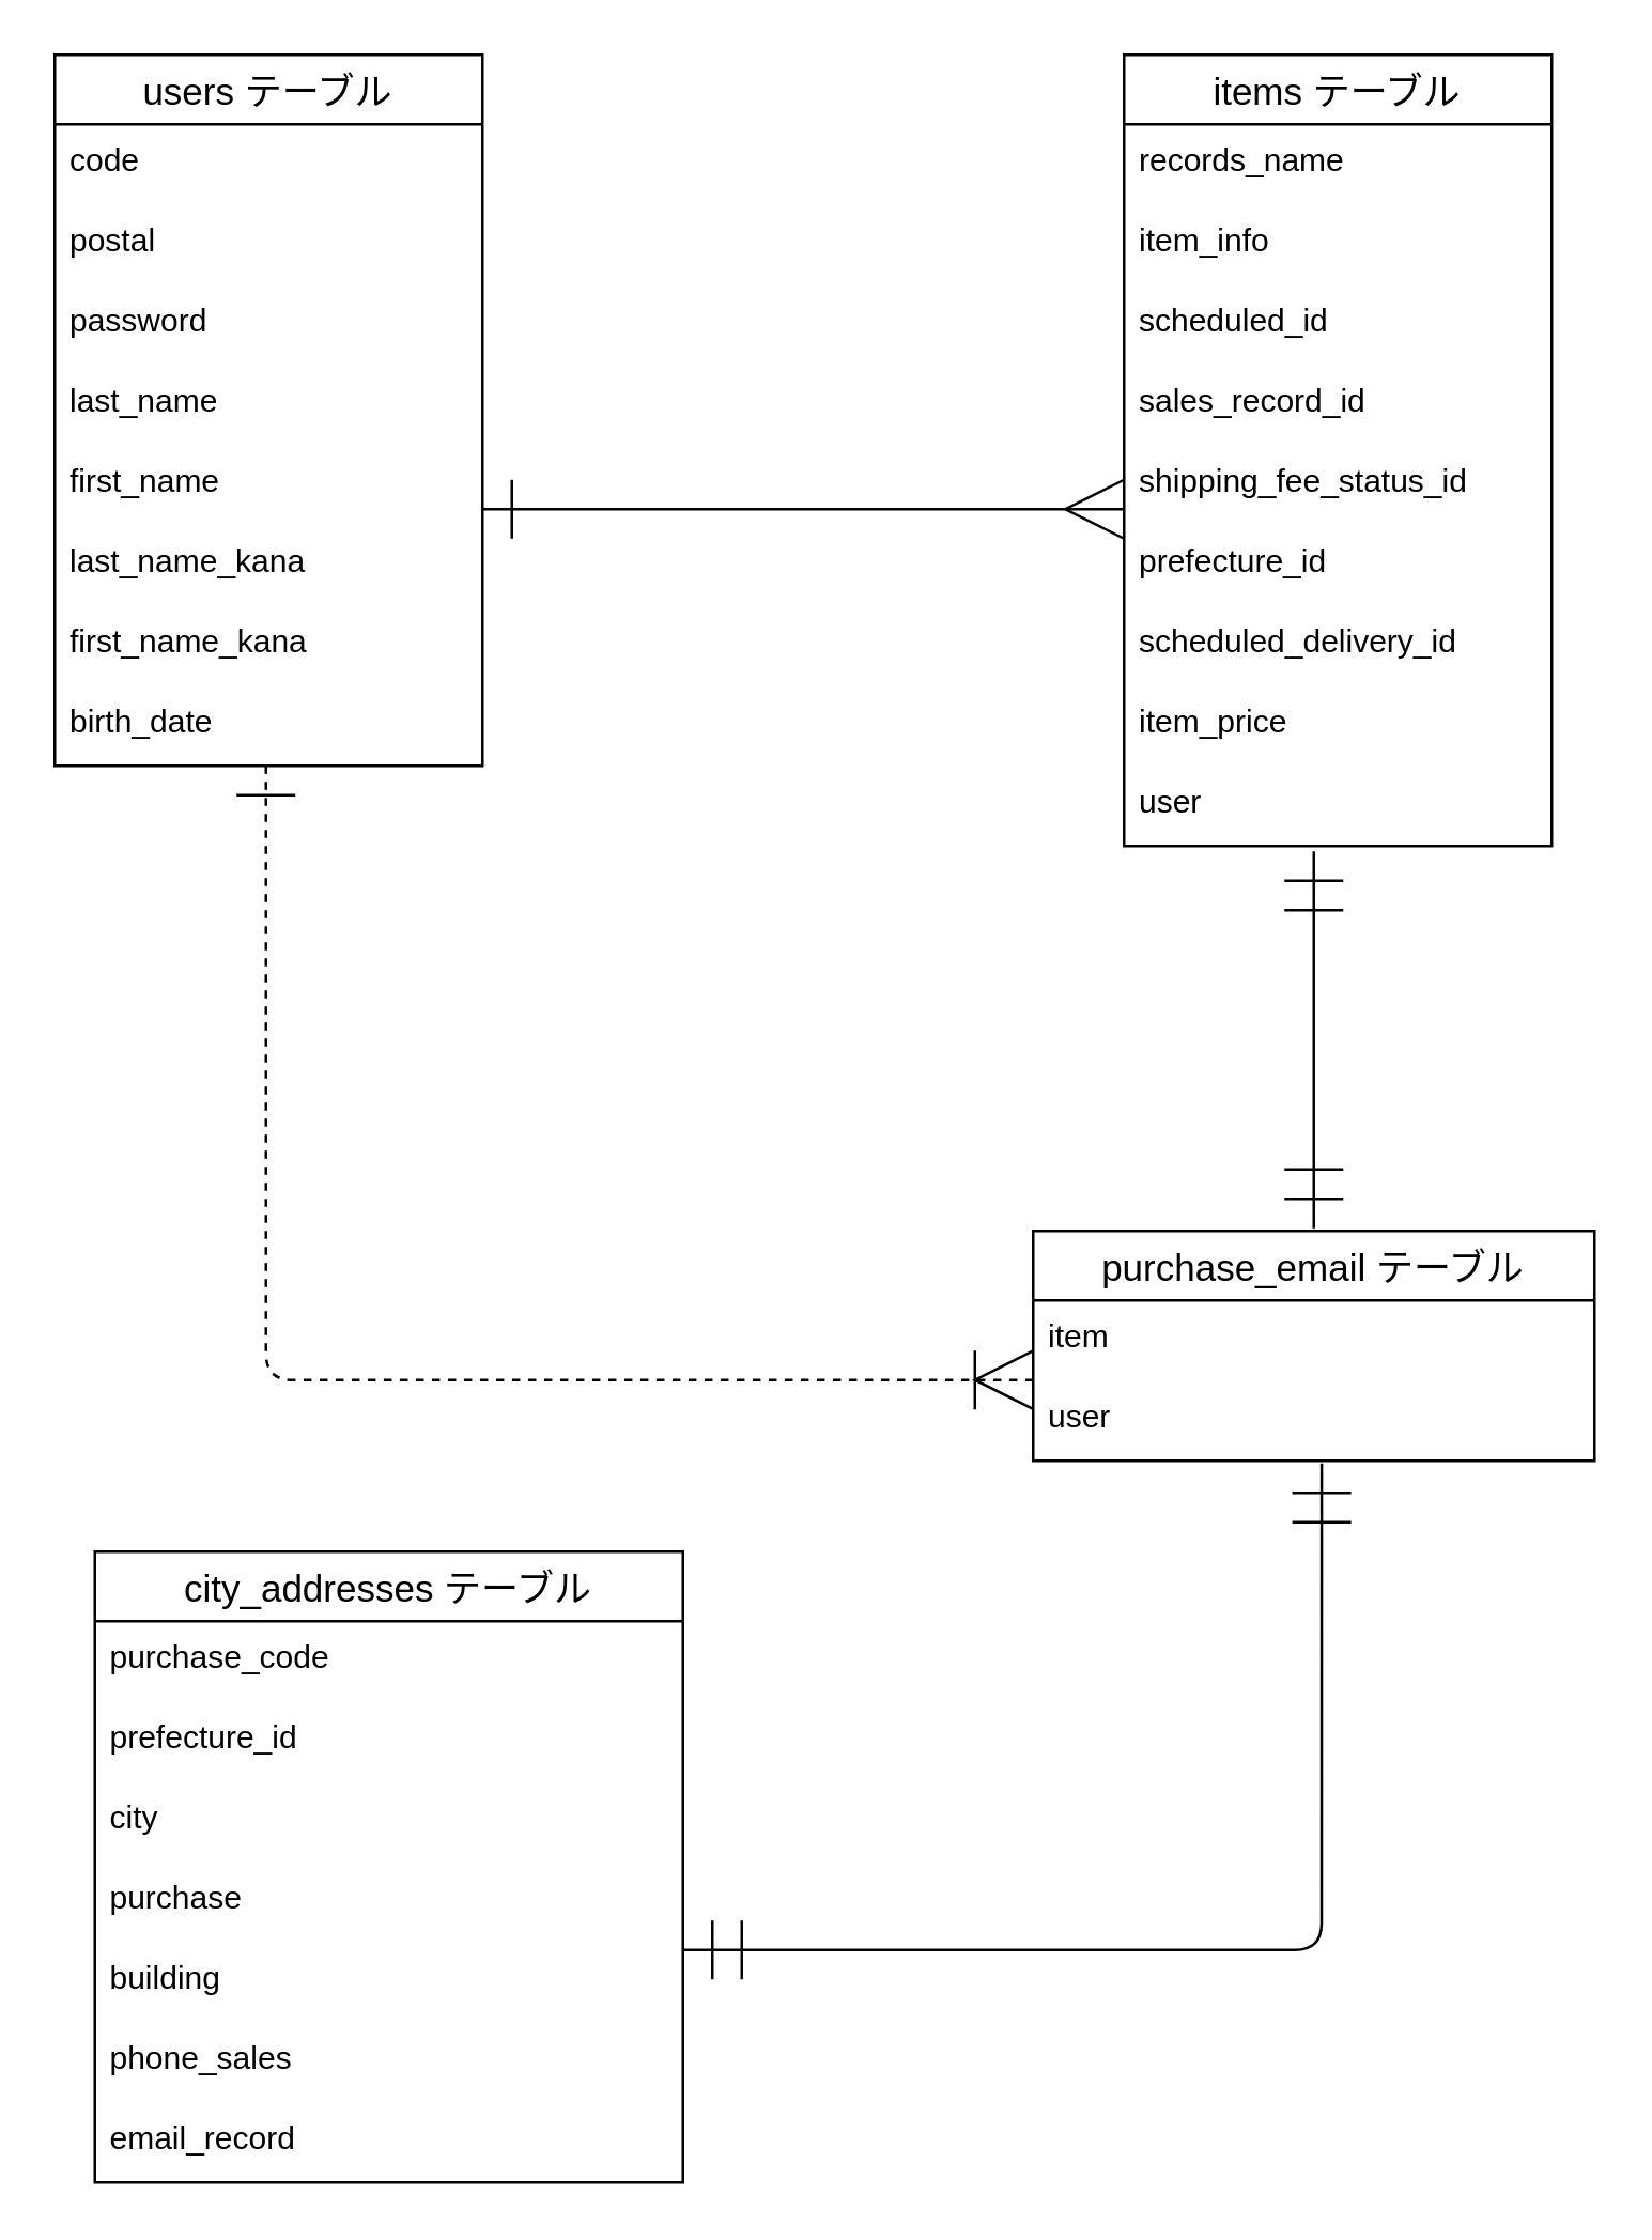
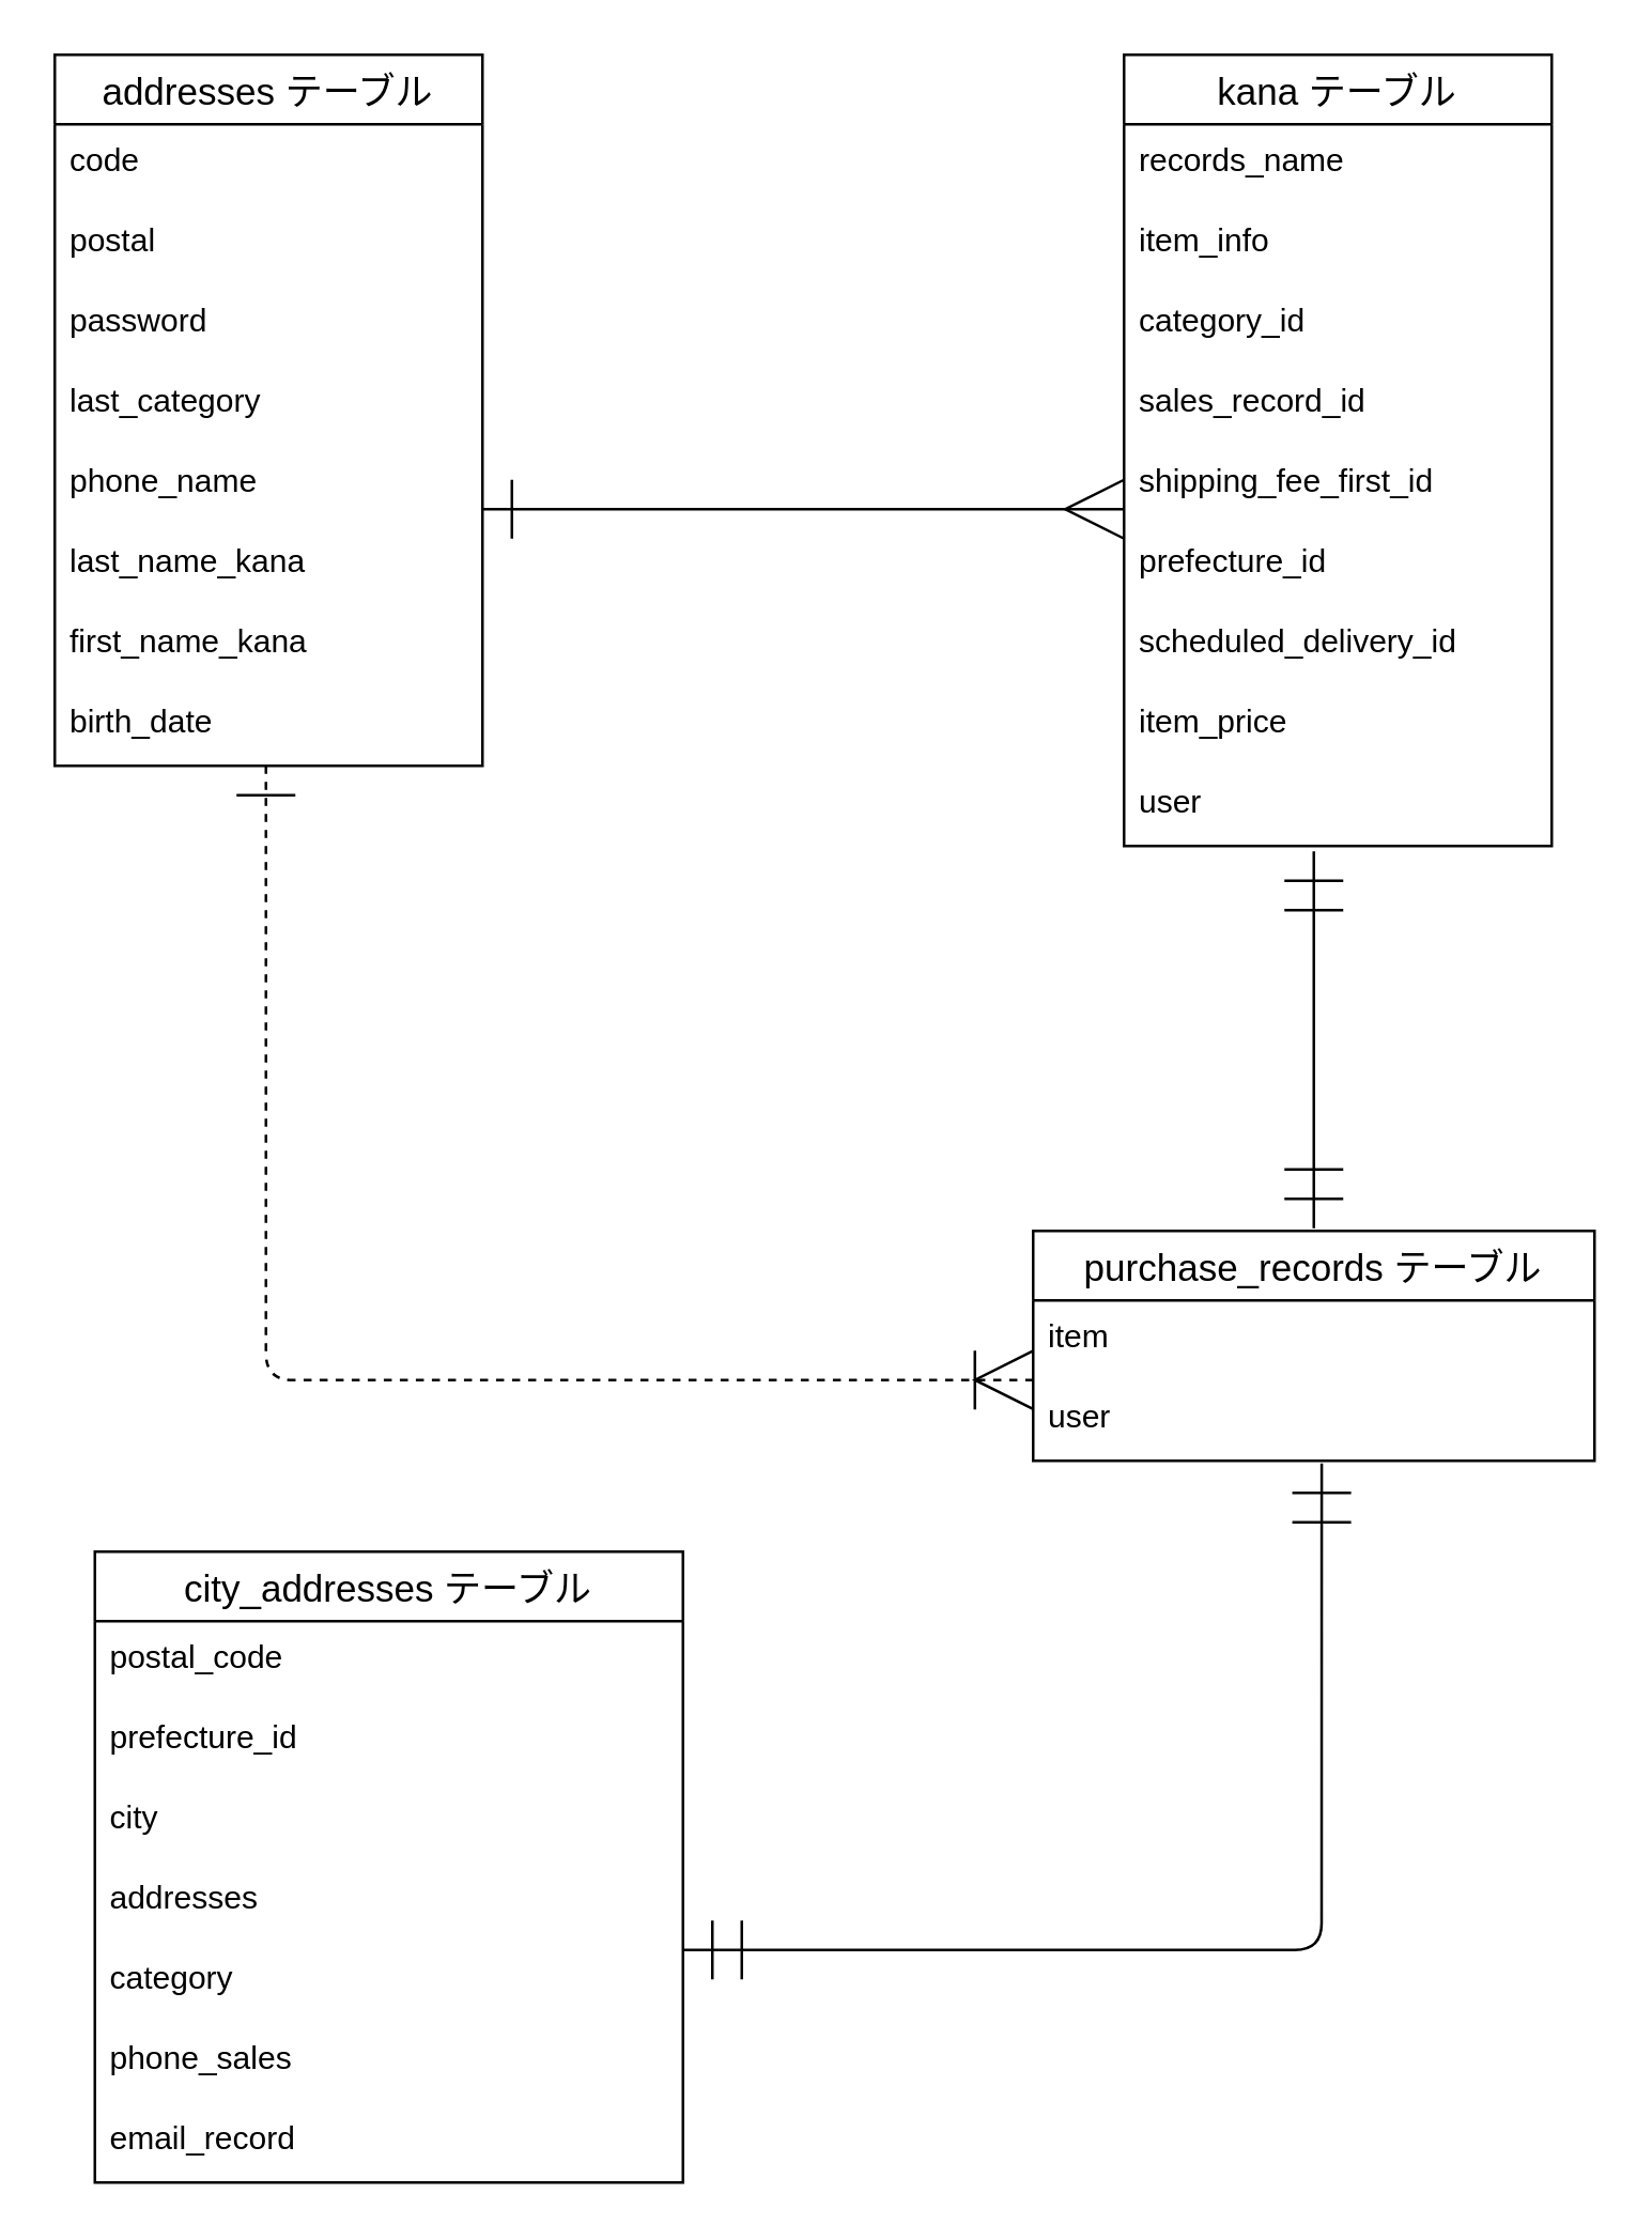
- <mxCell id="2" value="users テーブル" style="swimlane;fontStyle=0;childLayout=stackLayout;horizontal=1;startSize=26;horizontalStack=0;resizeParent=1;resizeParentMax=0;resizeLast=0;collapsible=1;marginBottom=0;align=center;fontSize=14;" parent="1" vertex="1"><mxGeometry x="20" y="20" width="160" height="266" as="geometry" /></mxCell>
+ <mxCell id="2" value="addresses テーブル" style="swimlane;fontStyle=0;childLayout=stackLayout;horizontal=1;startSize=26;horizontalStack=0;resizeParent=1;resizeParentMax=0;resizeLast=0;collapsible=1;marginBottom=0;align=center;fontSize=14;" parent="1" vertex="1"><mxGeometry x="20" y="20" width="160" height="266" as="geometry" /></mxCell>
- <mxCell id="11" value="items テーブル" style="swimlane;fontStyle=0;childLayout=stackLayout;horizontal=1;startSize=26;horizontalStack=0;resizeParent=1;resizeParentMax=0;resizeLast=0;collapsible=1;marginBottom=0;align=center;fontSize=14;" parent="1" vertex="1"><mxGeometry x="420" y="20" width="160" height="296" as="geometry" /></mxCell>
+ <mxCell id="11" value="kana テーブル" style="swimlane;fontStyle=0;childLayout=stackLayout;horizontal=1;startSize=26;horizontalStack=0;resizeParent=1;resizeParentMax=0;resizeLast=0;collapsible=1;marginBottom=0;align=center;fontSize=14;" parent="1" vertex="1"><mxGeometry x="420" y="20" width="160" height="296" as="geometry" /></mxCell>
- <mxCell id="14" value="scheduled_id" style="text;strokeColor=none;fillColor=none;spacingLeft=4;spacingRight=4;overflow=hidden;rotatable=0;points=[[0,0.5],[1,0.5]];portConstraint=eastwest;fontSize=12;" parent="11" vertex="1"><mxGeometry y="86" width="160" height="30" as="geometry" /></mxCell>
+ <mxCell id="14" value="category_id" style="text;strokeColor=none;fillColor=none;spacingLeft=4;spacingRight=4;overflow=hidden;rotatable=0;points=[[0,0.5],[1,0.5]];portConstraint=eastwest;fontSize=12;" parent="11" vertex="1"><mxGeometry y="86" width="160" height="30" as="geometry" /></mxCell>
- <mxCell id="6" value="last_name" style="text;strokeColor=none;fillColor=none;spacingLeft=4;spacingRight=4;overflow=hidden;rotatable=0;points=[[0,0.5],[1,0.5]];portConstraint=eastwest;fontSize=12;" parent="2" vertex="1"><mxGeometry y="116" width="160" height="30" as="geometry" /></mxCell>
+ <mxCell id="6" value="last_category" style="text;strokeColor=none;fillColor=none;spacingLeft=4;spacingRight=4;overflow=hidden;rotatable=0;points=[[0,0.5],[1,0.5]];portConstraint=eastwest;fontSize=12;" parent="2" vertex="1"><mxGeometry y="116" width="160" height="30" as="geometry" /></mxCell>
- <mxCell id="7" value="first_name" style="text;strokeColor=none;fillColor=none;spacingLeft=4;spacingRight=4;overflow=hidden;rotatable=0;points=[[0,0.5],[1,0.5]];portConstraint=eastwest;fontSize=12;" parent="2" vertex="1"><mxGeometry y="146" width="160" height="30" as="geometry" /></mxCell>
+ <mxCell id="7" value="phone_name" style="text;strokeColor=none;fillColor=none;spacingLeft=4;spacingRight=4;overflow=hidden;rotatable=0;points=[[0,0.5],[1,0.5]];portConstraint=eastwest;fontSize=12;" parent="2" vertex="1"><mxGeometry y="146" width="160" height="30" as="geometry" /></mxCell>
- <mxCell id="16" value="shipping_fee_status_id" style="text;strokeColor=none;fillColor=none;spacingLeft=4;spacingRight=4;overflow=hidden;rotatable=0;points=[[0,0.5],[1,0.5]];portConstraint=eastwest;fontSize=12;" parent="11" vertex="1"><mxGeometry y="146" width="160" height="30" as="geometry" /></mxCell>
+ <mxCell id="16" value="shipping_fee_first_id" style="text;strokeColor=none;fillColor=none;spacingLeft=4;spacingRight=4;overflow=hidden;rotatable=0;points=[[0,0.5],[1,0.5]];portConstraint=eastwest;fontSize=12;" parent="11" vertex="1"><mxGeometry y="146" width="160" height="30" as="geometry" /></mxCell>
- <mxCell id="32" value="purchase_email テーブル" style="swimlane;fontStyle=0;childLayout=stackLayout;horizontal=1;startSize=26;horizontalStack=0;resizeParent=1;resizeParentMax=0;resizeLast=0;collapsible=1;marginBottom=0;align=center;fontSize=14;" parent="1" vertex="1"><mxGeometry x="386" y="460" width="210" height="86" as="geometry" /></mxCell>
+ <mxCell id="32" value="purchase_records テーブル" style="swimlane;fontStyle=0;childLayout=stackLayout;horizontal=1;startSize=26;horizontalStack=0;resizeParent=1;resizeParentMax=0;resizeLast=0;collapsible=1;marginBottom=0;align=center;fontSize=14;" parent="1" vertex="1"><mxGeometry x="386" y="460" width="210" height="86" as="geometry" /></mxCell>
- <mxCell id="22" value="purchase_code" style="text;strokeColor=none;fillColor=none;spacingLeft=4;spacingRight=4;overflow=hidden;rotatable=0;points=[[0,0.5],[1,0.5]];portConstraint=eastwest;fontSize=12;" parent="21" vertex="1"><mxGeometry y="26" width="220" height="30" as="geometry" /></mxCell>
+ <mxCell id="22" value="postal_code" style="text;strokeColor=none;fillColor=none;spacingLeft=4;spacingRight=4;overflow=hidden;rotatable=0;points=[[0,0.5],[1,0.5]];portConstraint=eastwest;fontSize=12;" parent="21" vertex="1"><mxGeometry y="26" width="220" height="30" as="geometry" /></mxCell>
- <mxCell id="25" value="purchase" style="text;strokeColor=none;fillColor=none;spacingLeft=4;spacingRight=4;overflow=hidden;rotatable=0;points=[[0,0.5],[1,0.5]];portConstraint=eastwest;fontSize=12;" parent="21" vertex="1"><mxGeometry y="116" width="220" height="30" as="geometry" /></mxCell>
+ <mxCell id="25" value="addresses" style="text;strokeColor=none;fillColor=none;spacingLeft=4;spacingRight=4;overflow=hidden;rotatable=0;points=[[0,0.5],[1,0.5]];portConstraint=eastwest;fontSize=12;" parent="21" vertex="1"><mxGeometry y="116" width="220" height="30" as="geometry" /></mxCell>
- <mxCell id="26" value="building" style="text;strokeColor=none;fillColor=none;spacingLeft=4;spacingRight=4;overflow=hidden;rotatable=0;points=[[0,0.5],[1,0.5]];portConstraint=eastwest;fontSize=12;" parent="21" vertex="1"><mxGeometry y="146" width="220" height="30" as="geometry" /></mxCell>
+ <mxCell id="26" value="category" style="text;strokeColor=none;fillColor=none;spacingLeft=4;spacingRight=4;overflow=hidden;rotatable=0;points=[[0,0.5],[1,0.5]];portConstraint=eastwest;fontSize=12;" parent="21" vertex="1"><mxGeometry y="146" width="220" height="30" as="geometry" /></mxCell>
